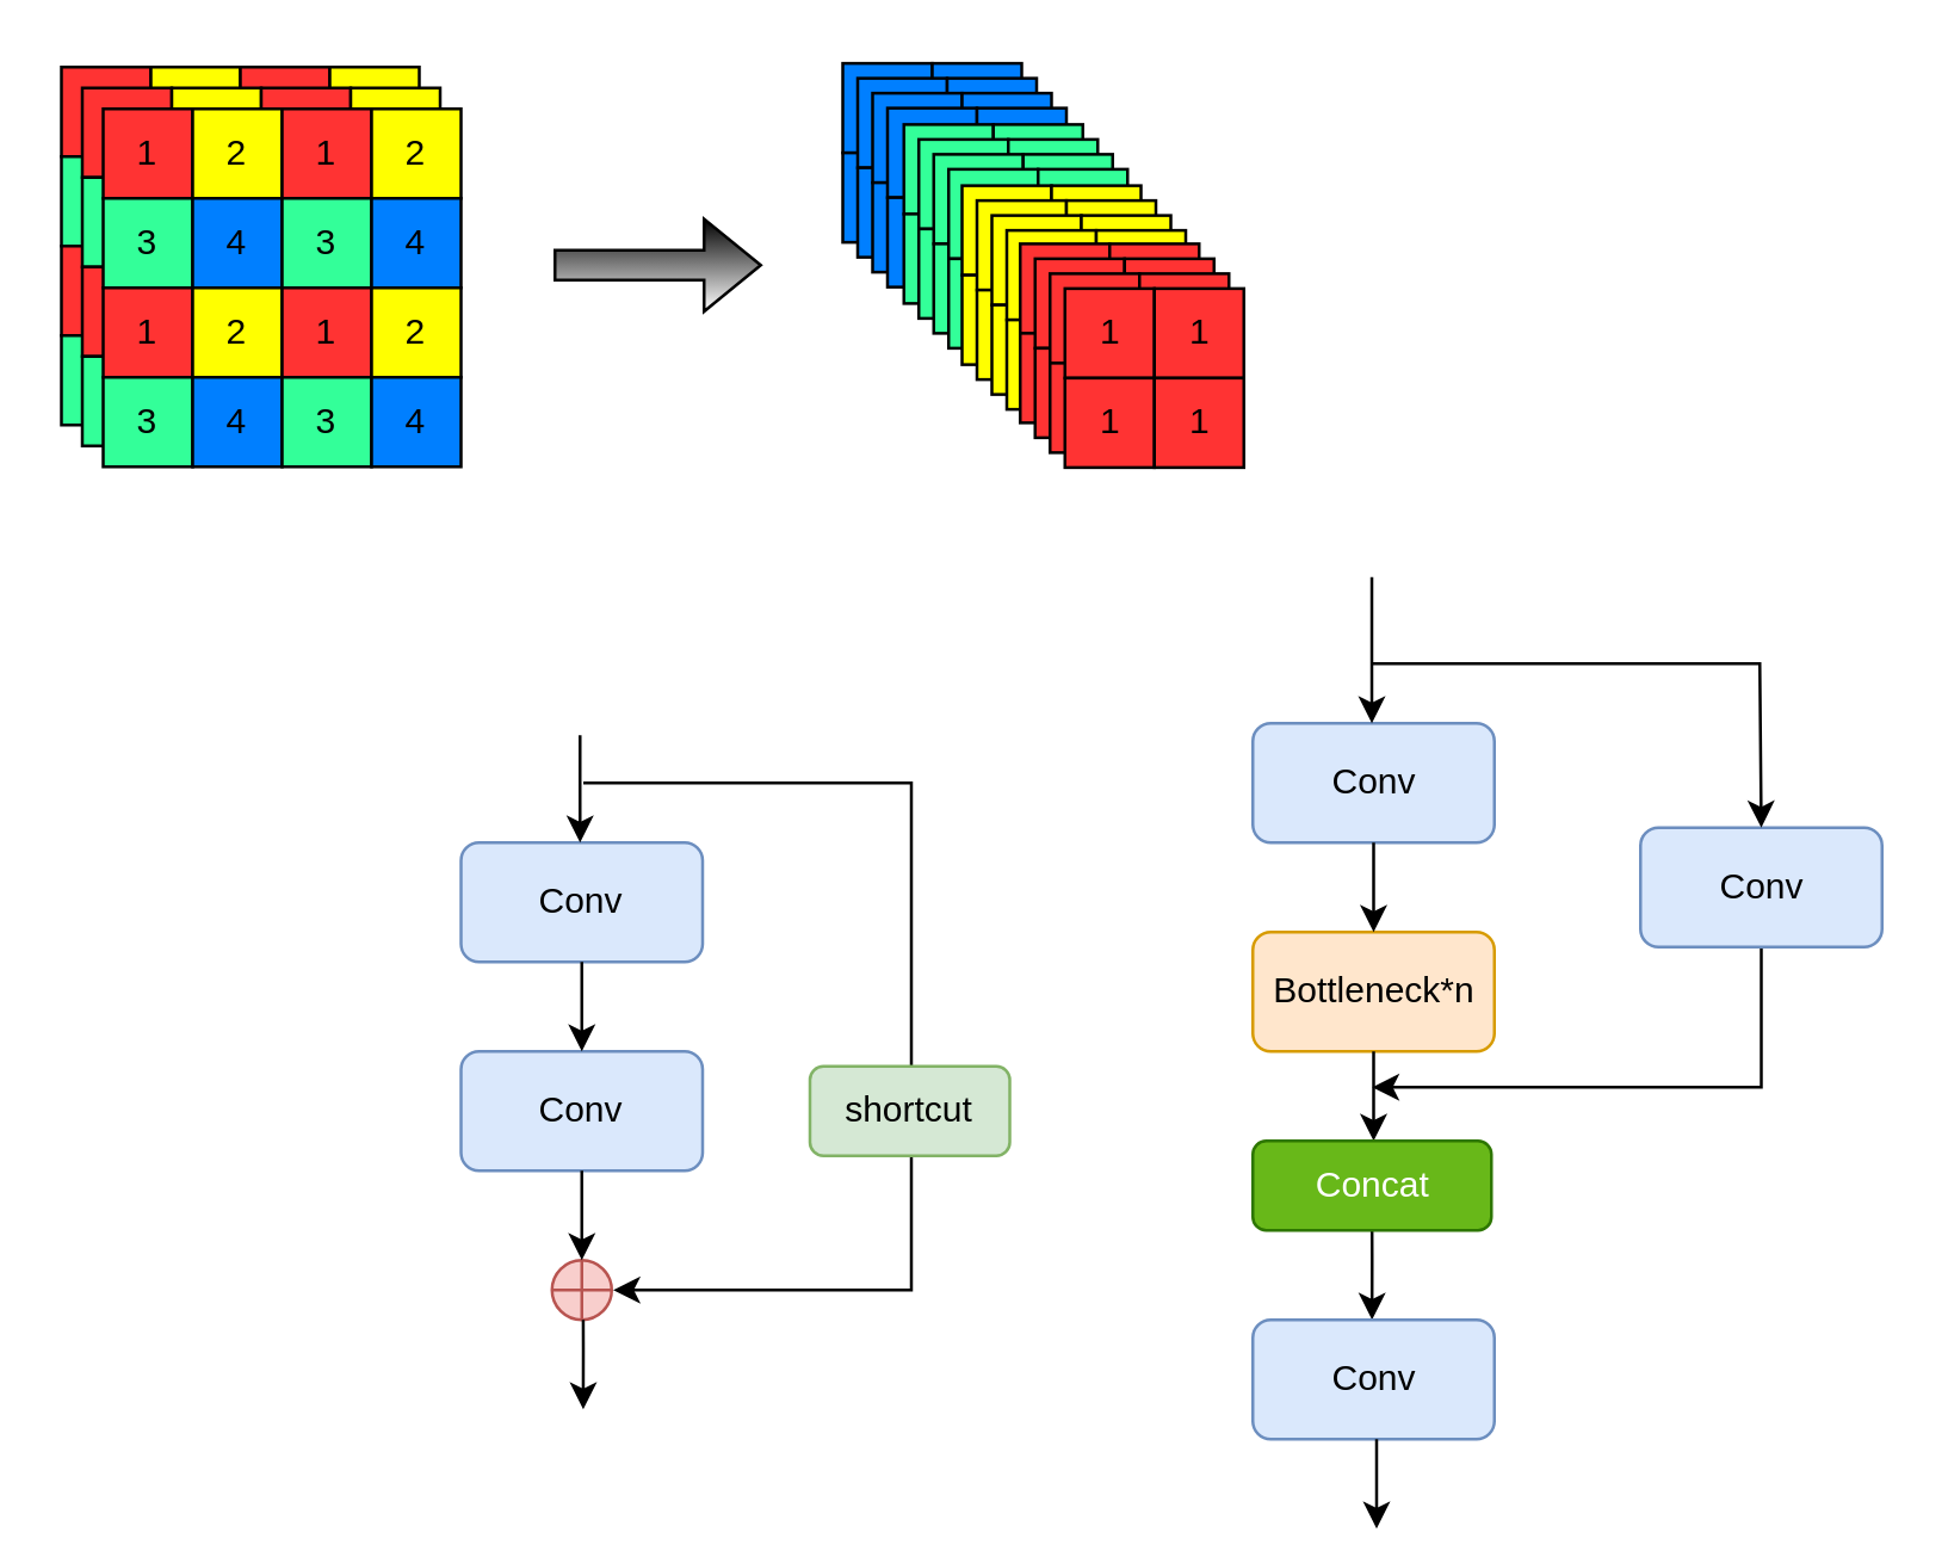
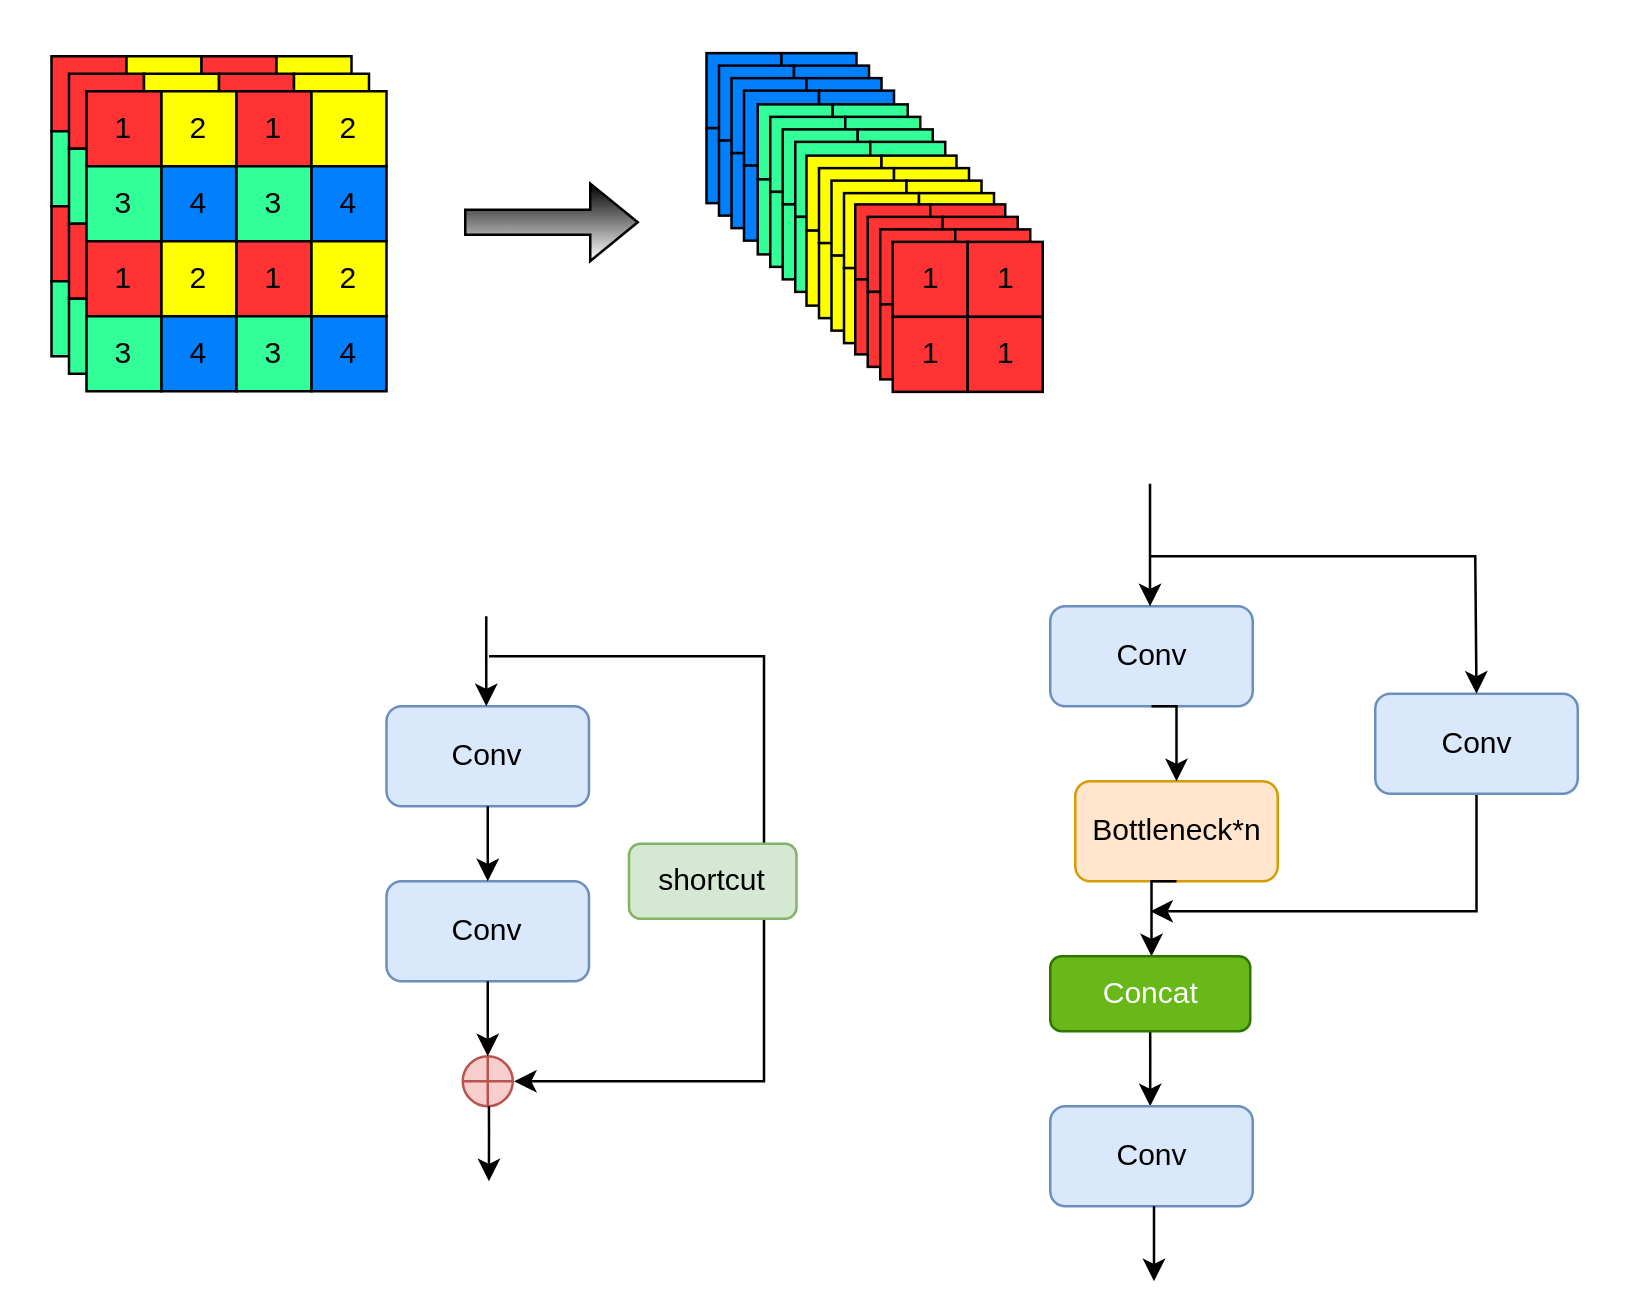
- <mxCell id="151" value="Bottleneck*n" style="rounded=1;whiteSpace=wrap;html=1;shadow=0;glass=0;sketch=0;strokeColor=#d79b00;strokeWidth=1;fillColor=#ffe6cc;container=0;" vertex="1" parent="149"><mxGeometry y="90" width="81" height="40" as="geometry" /></mxCell>
+ <mxCell id="151" value="Bottleneck*n" style="rounded=1;whiteSpace=wrap;html=1;shadow=0;glass=0;sketch=0;strokeColor=#d79b00;strokeWidth=1;fillColor=#ffe6cc;container=0;" vertex="1" parent="149"><mxGeometry x="10" y="90" width="81" height="40" as="geometry" /></mxCell>
- <mxCell id="146" value="shortcut" style="rounded=1;whiteSpace=wrap;html=1;shadow=0;glass=0;sketch=0;strokeColor=#82b366;strokeWidth=1;fillColor=#d5e8d4;" vertex="1" parent="138"><mxGeometry x="117" y="95" width="67" height="30" as="geometry" /></mxCell>
+ <mxCell id="146" value="shortcut" style="rounded=1;whiteSpace=wrap;html=1;shadow=0;glass=0;sketch=0;strokeColor=#82b366;strokeWidth=1;fillColor=#d5e8d4;" vertex="1" parent="138"><mxGeometry x="97" y="75" width="67" height="30" as="geometry" /></mxCell>
